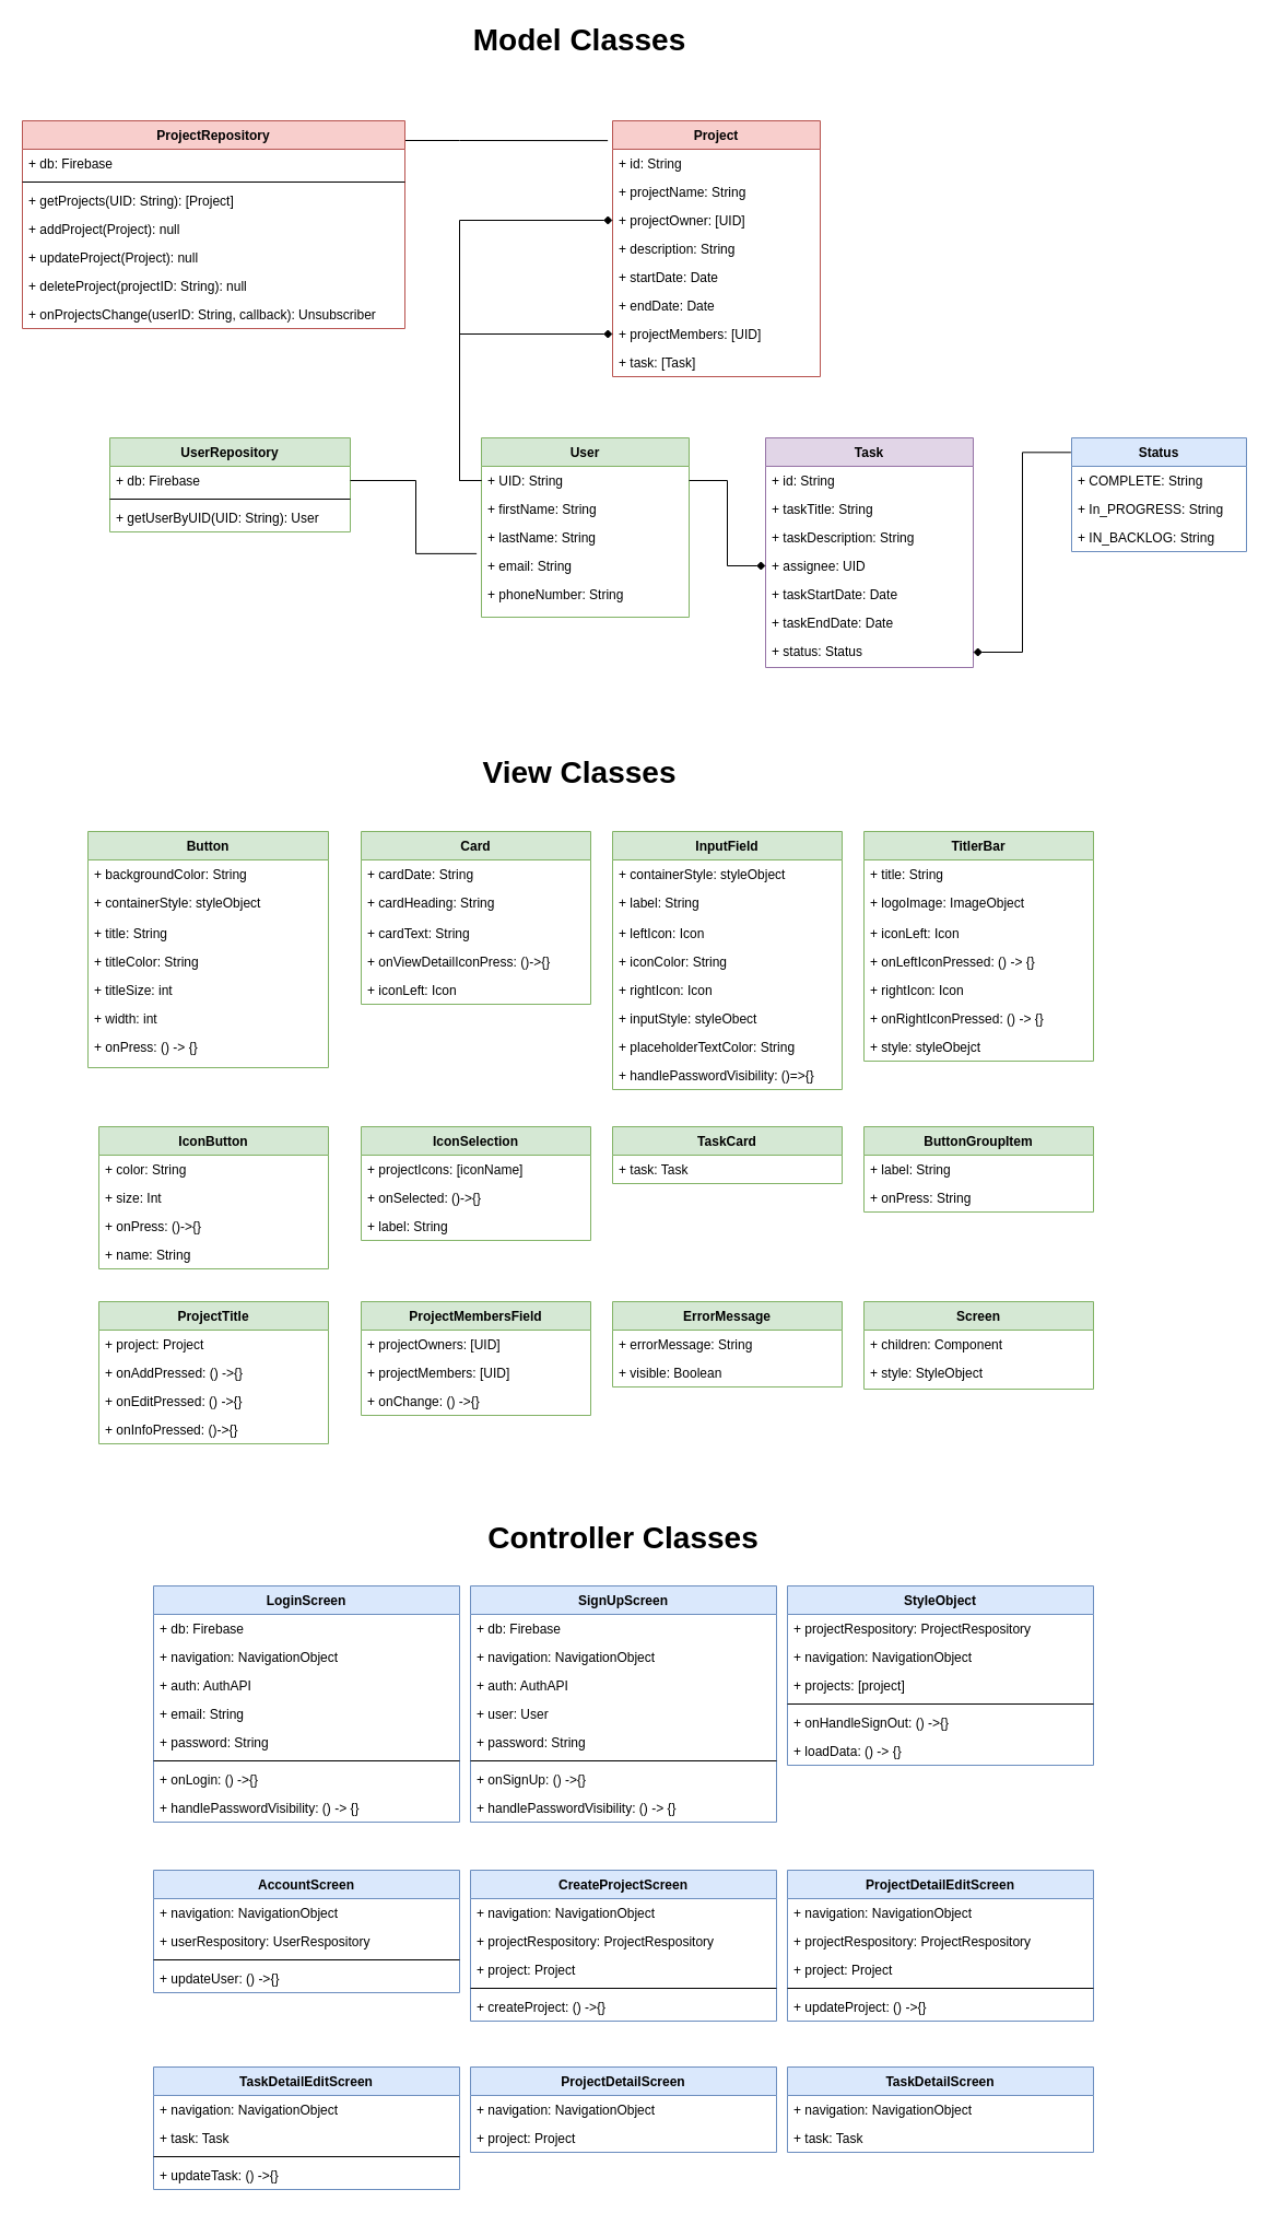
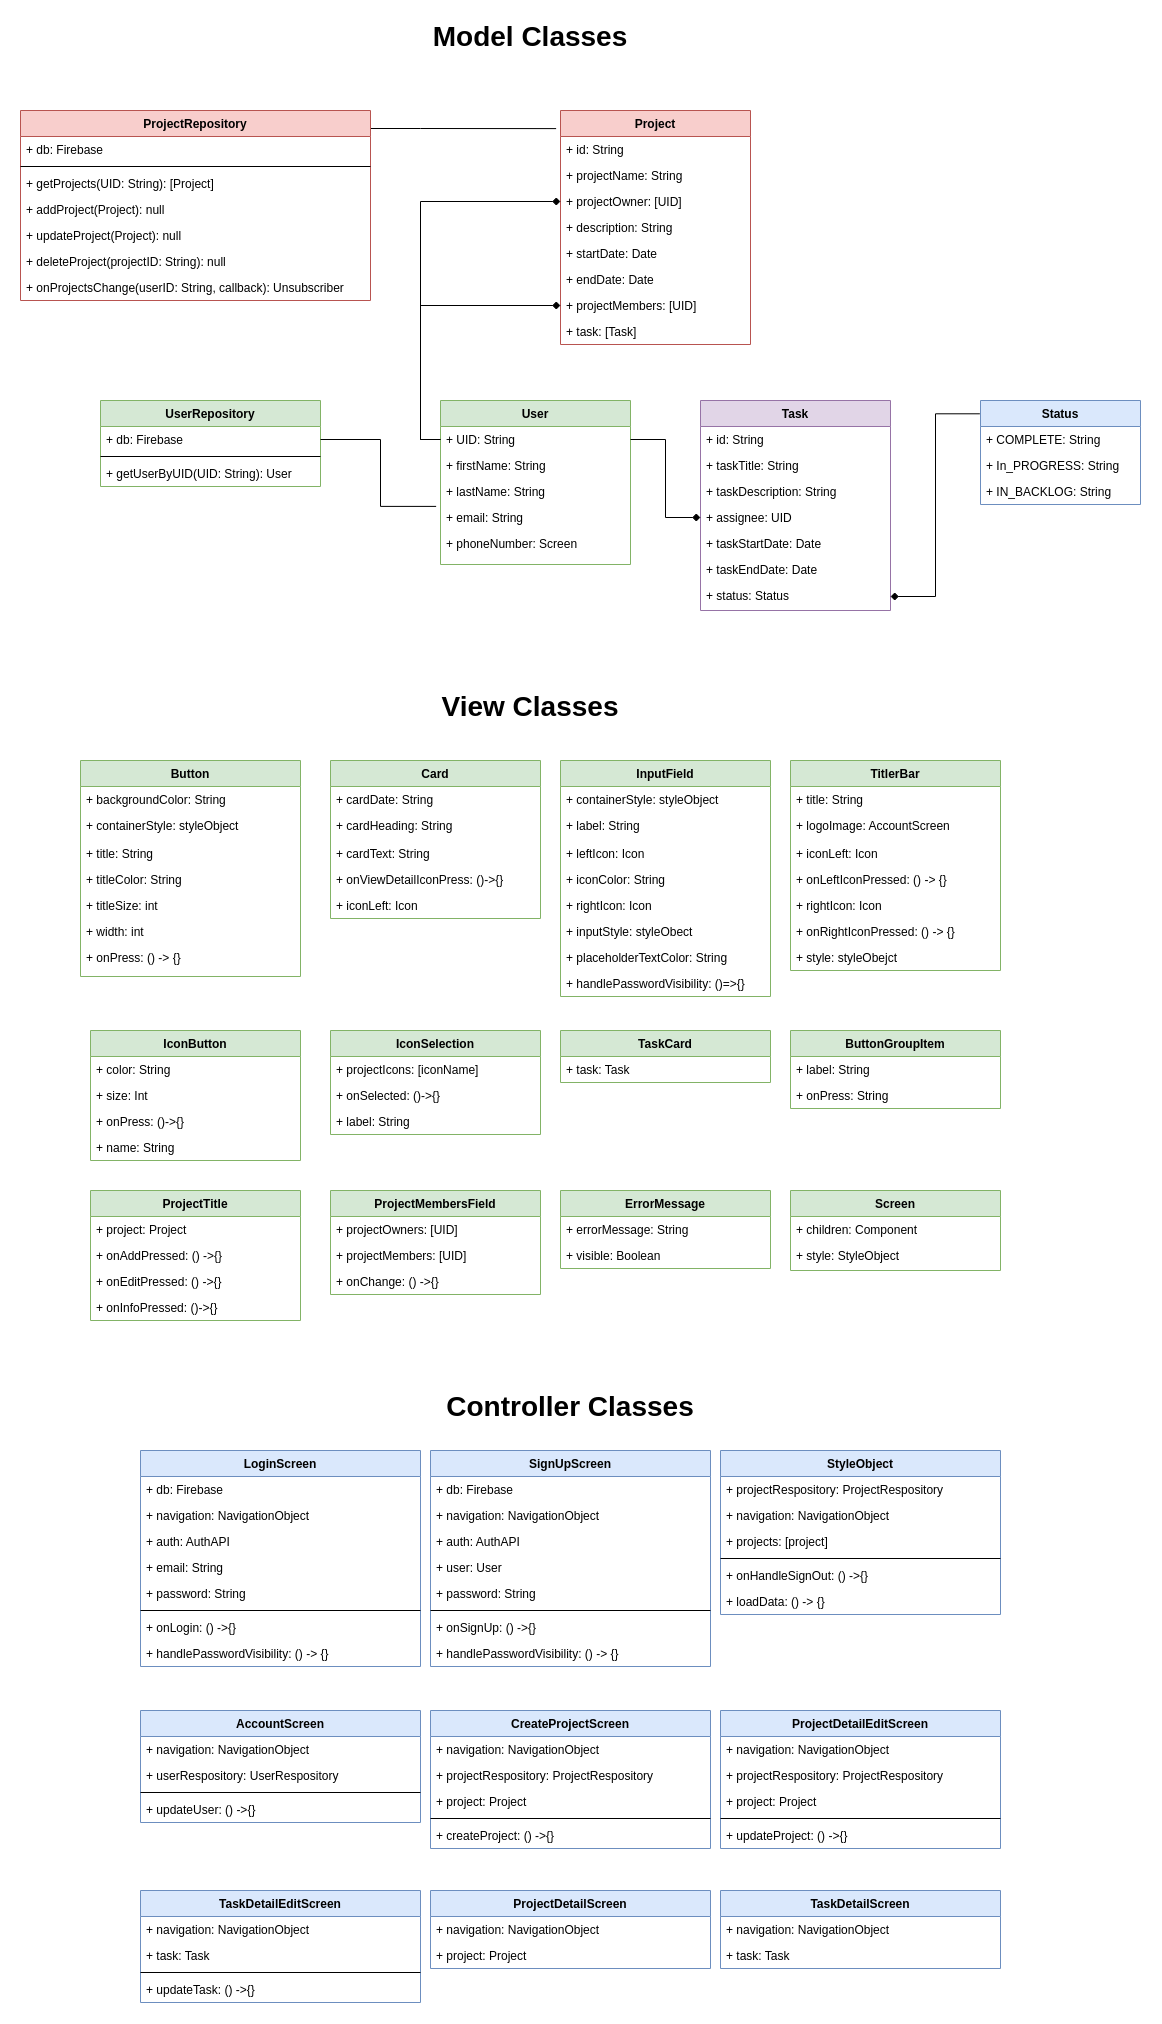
- <mxCell id="125" value="+ phoneNumber: String" style="text;strokeColor=none;fillColor=none;align=left;verticalAlign=top;spacingLeft=4;spacingRight=4;overflow=hidden;rotatable=0;points=[[0,0.5],[1,0.5]];portConstraint=eastwest;" parent="120" vertex="1"><mxGeometry y="130" width="190" height="34" as="geometry" /></mxCell>
+ <mxCell id="125" value="+ phoneNumber: Screen" style="text;strokeColor=none;fillColor=none;align=left;verticalAlign=top;spacingLeft=4;spacingRight=4;overflow=hidden;rotatable=0;points=[[0,0.5],[1,0.5]];portConstraint=eastwest;" parent="120" vertex="1"><mxGeometry y="130" width="190" height="34" as="geometry" /></mxCell>
- <mxCell id="84" value="+ logoImage: ImageObject" style="text;strokeColor=none;fillColor=none;align=left;verticalAlign=top;spacingLeft=4;spacingRight=4;overflow=hidden;rotatable=0;points=[[0,0.5],[1,0.5]];portConstraint=eastwest;" parent="82" vertex="1"><mxGeometry y="52" width="210" height="28" as="geometry" /></mxCell>
+ <mxCell id="84" value="+ logoImage: AccountScreen" style="text;strokeColor=none;fillColor=none;align=left;verticalAlign=top;spacingLeft=4;spacingRight=4;overflow=hidden;rotatable=0;points=[[0,0.5],[1,0.5]];portConstraint=eastwest;" parent="82" vertex="1"><mxGeometry y="52" width="210" height="28" as="geometry" /></mxCell>
